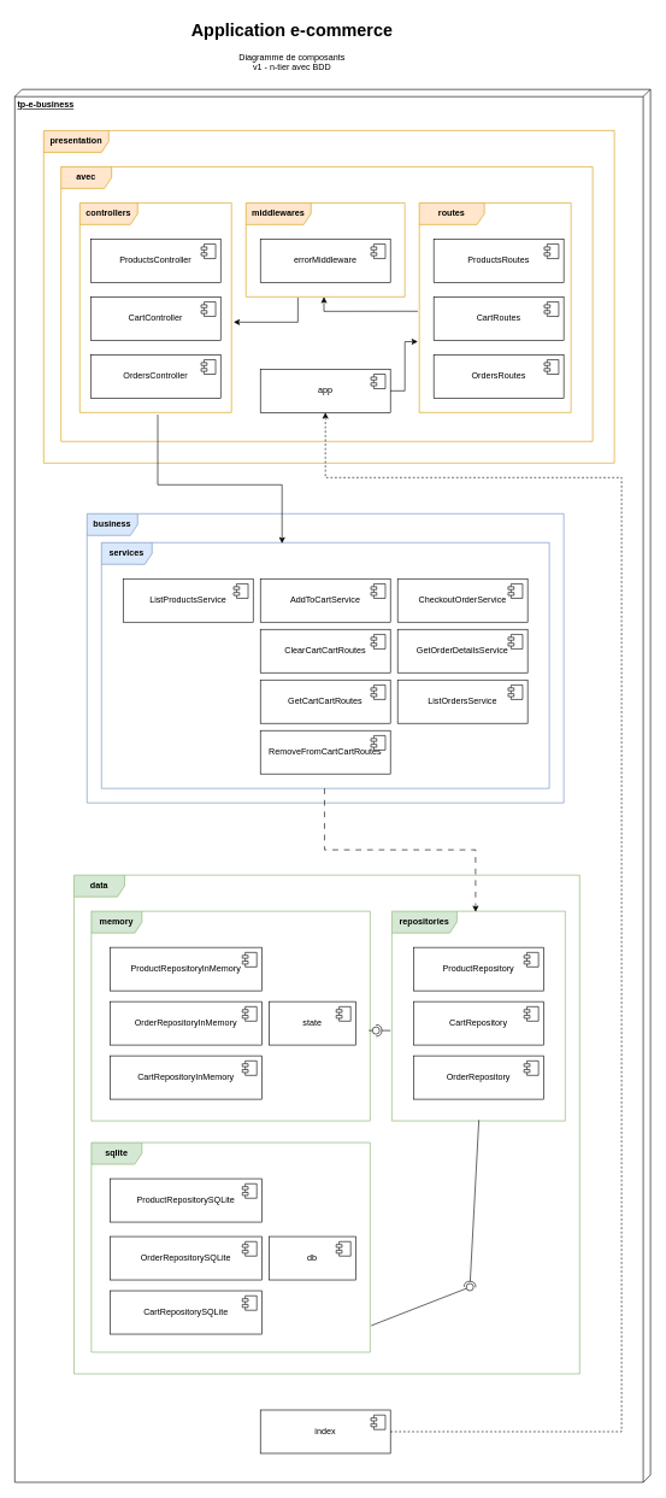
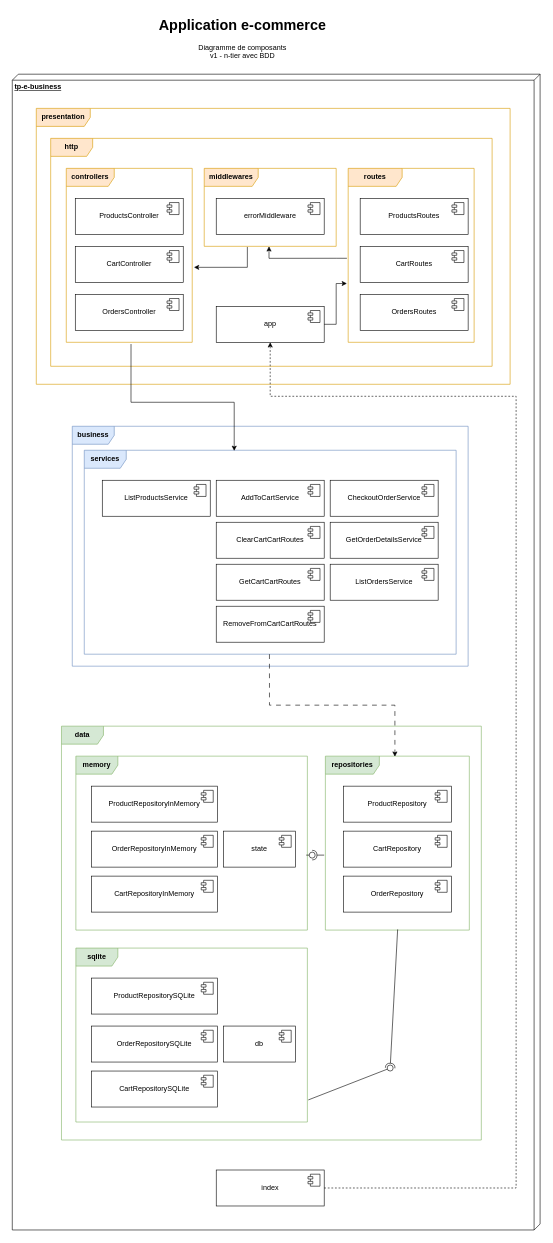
- <mxCell id="40" value="&lt;b&gt;avec&lt;/b&gt;" style="shape=umlFrame;whiteSpace=wrap;html=1;pointerEvents=0;width=70;height=30;fillColor=#ffe6cc;strokeColor=#d79b00;" parent="1" vertex="1"><mxGeometry x="84" y="230" width="736" height="380" as="geometry" /></mxCell>
+ <mxCell id="40" value="&lt;b&gt;http&lt;/b&gt;" style="shape=umlFrame;whiteSpace=wrap;html=1;pointerEvents=0;width=70;height=30;fillColor=#ffe6cc;strokeColor=#d79b00;" parent="1" vertex="1"><mxGeometry x="84" y="230" width="736" height="380" as="geometry" /></mxCell>
